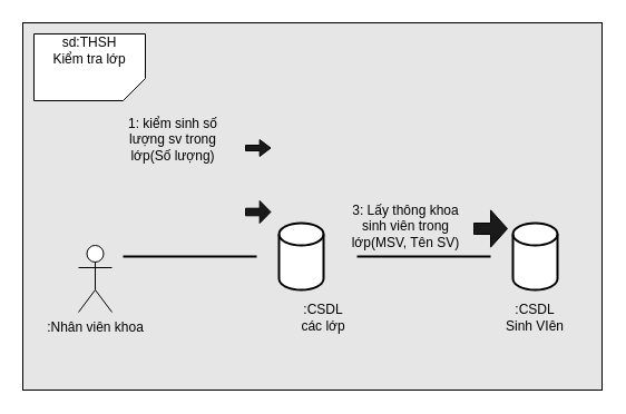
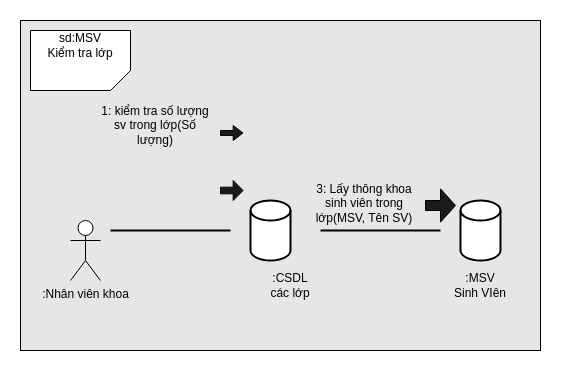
- <mxCell id="4" value="sd:THSH&lt;br&gt;Kiểm tra lớp" style="text;html=1;strokeColor=none;fillColor=none;align=center;verticalAlign=middle;whiteSpace=wrap;rounded=0;" vertex="1" parent="1"><mxGeometry x="30" y="30" width="100" height="30" as="geometry" /></mxCell>
+ <mxCell id="4" value="sd:MSV&lt;br&gt;Kiểm tra lớp" style="text;html=1;strokeColor=none;fillColor=none;align=center;verticalAlign=middle;whiteSpace=wrap;rounded=0;" vertex="1" parent="1"><mxGeometry x="30" y="30" width="100" height="30" as="geometry" /></mxCell>
- <mxCell id="10" value="1: kiểm sinh số lượng sv trong lớp(Số lượng)" style="text;html=1;strokeColor=none;fillColor=none;align=center;verticalAlign=middle;whiteSpace=wrap;rounded=0;" vertex="1" parent="9"><mxGeometry y="-20" width="110" height="50" as="geometry" /></mxCell>
+ <mxCell id="10" value="1: kiểm tra số lượng sv trong lớp(Số lượng)" style="text;html=1;strokeColor=none;fillColor=none;align=center;verticalAlign=middle;whiteSpace=wrap;rounded=0;" vertex="1" parent="9"><mxGeometry y="-20" width="110" height="50" as="geometry" /></mxCell>
- <mxCell id="16" value=":CSDL &lt;br&gt;Sinh VIên" style="text;html=1;strokeColor=none;fillColor=none;align=center;verticalAlign=middle;whiteSpace=wrap;rounded=0;" vertex="1" parent="1"><mxGeometry x="450" y="270" width="60" height="30" as="geometry" /></mxCell>
+ <mxCell id="16" value=":MSV &lt;br&gt;Sinh VIên" style="text;html=1;strokeColor=none;fillColor=none;align=center;verticalAlign=middle;whiteSpace=wrap;rounded=0;" vertex="1" parent="1"><mxGeometry x="450" y="270" width="60" height="30" as="geometry" /></mxCell>
